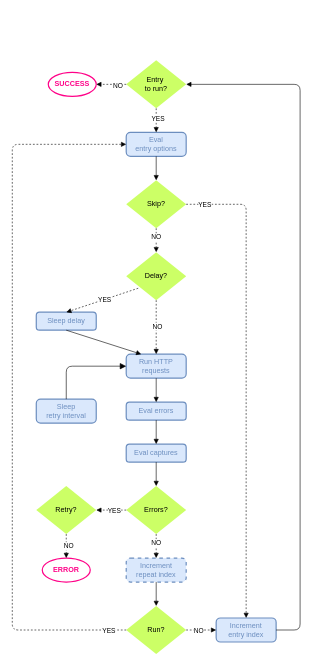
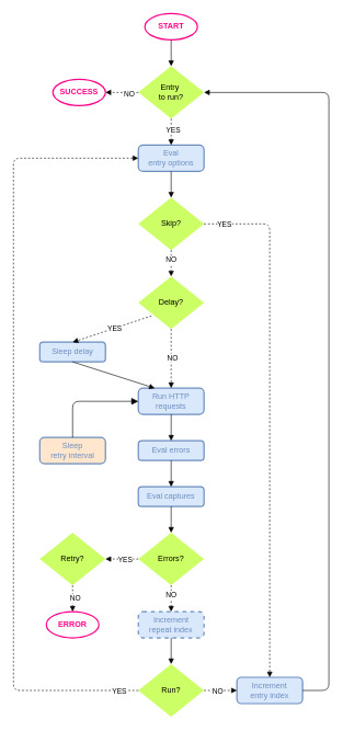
+ <mxCell id="2" value="&lt;b&gt;START&lt;/b&gt;" style="strokeWidth=2;html=1;shape=mxgraph.flowchart.start_1;whiteSpace=wrap;fillColor=none;strokeColor=#FF0288;fillStyle=auto;fontColor=#FF0288;" parent="1" vertex="1"><mxGeometry x="220" y="20" width="80" height="40" as="geometry" /></mxCell>
+ <mxCell id="5" value="" style="endArrow=block;html=1;rounded=0;exitX=0.5;exitY=1;exitDx=0;exitDy=0;exitPerimeter=0;entryX=0.5;entryY=0;entryDx=0;entryDy=0;entryPerimeter=0;endFill=1;" parent="1" source="2" target="3" edge="1"><mxGeometry width="50" height="50" relative="1" as="geometry"><mxPoint x="250" y="530" as="sourcePoint" /><mxPoint x="300" y="480" as="targetPoint" /></mxGeometry></mxCell>
- <mxCell id="32" value="&lt;div&gt;&lt;font color=&quot;#6c8ebf&quot;&gt;&lt;span style=&quot;caret-color: rgb(108, 142, 191);&quot;&gt;Sleep&lt;/span&gt;&lt;/font&gt;&lt;/div&gt;&lt;div&gt;&lt;font color=&quot;#6c8ebf&quot;&gt;&lt;span style=&quot;caret-color: rgb(108, 142, 191);&quot;&gt;retry interval&lt;/span&gt;&lt;/font&gt;&lt;/div&gt;" style="rounded=1;whiteSpace=wrap;html=1;fillColor=#dae8fc;strokeColor=#6c8ebf;fontStyle=0;arcSize=18;labelBorderColor=none;strokeWidth=2;" parent="1" vertex="1"><mxGeometry x="60" y="665" width="100" height="40" as="geometry" /></mxCell>
+ <mxCell id="32" value="&lt;div&gt;&lt;font color=&quot;#6c8ebf&quot;&gt;&lt;span style=&quot;caret-color: rgb(108, 142, 191);&quot;&gt;Sleep&lt;/span&gt;&lt;/font&gt;&lt;/div&gt;&lt;div&gt;&lt;font color=&quot;#6c8ebf&quot;&gt;&lt;span style=&quot;caret-color: rgb(108, 142, 191);&quot;&gt;retry interval&lt;/span&gt;&lt;/font&gt;&lt;/div&gt;" style="rounded=1;whiteSpace=wrap;html=1;fillColor=#ffe6cc;strokeColor=#6c8ebf;fontStyle=0;arcSize=18;labelBorderColor=none;strokeWidth=2;" parent="1" vertex="1"><mxGeometry x="60" y="665" width="100" height="40" as="geometry" /></mxCell>
